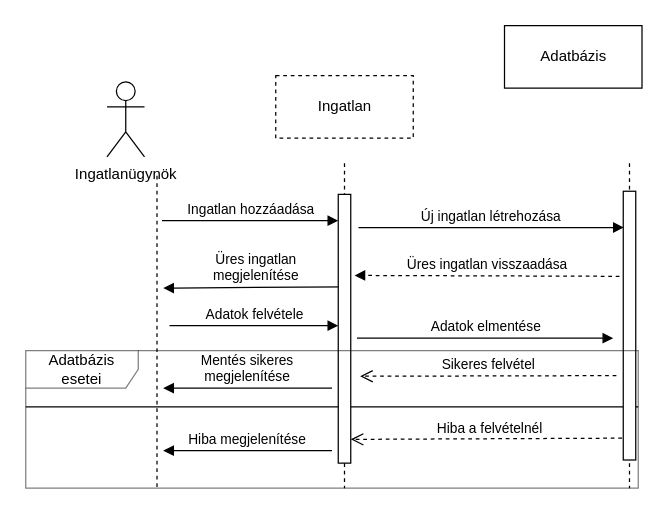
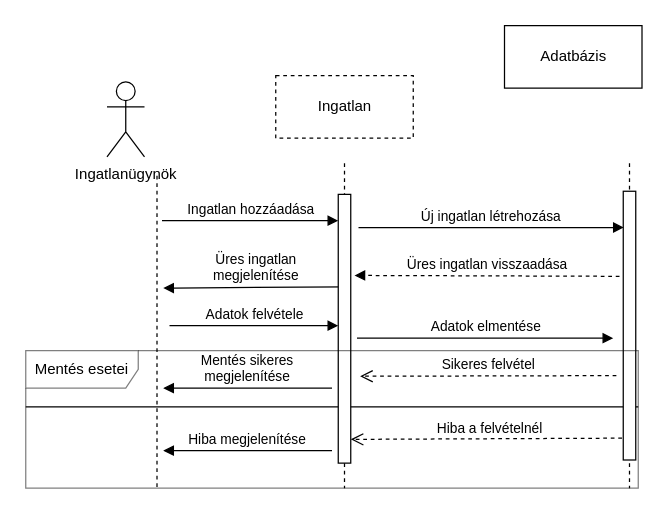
- <mxCell id="21" value="Adatbázis esetei" style="shape=umlFrame;whiteSpace=wrap;html=1;shadow=0;comic=0;gradientColor=none;opacity=50;swimlaneFillColor=none;fillColor=#ffffff;width=90;height=30;" vertex="1" parent="1"><mxGeometry x="20" y="280" width="490" height="110" as="geometry" /></mxCell>
+ <mxCell id="21" value="Mentés esetei" style="shape=umlFrame;whiteSpace=wrap;html=1;shadow=0;comic=0;gradientColor=none;opacity=50;swimlaneFillColor=none;fillColor=#ffffff;width=90;height=30;" vertex="1" parent="1"><mxGeometry x="20" y="280" width="490" height="110" as="geometry" /></mxCell>
